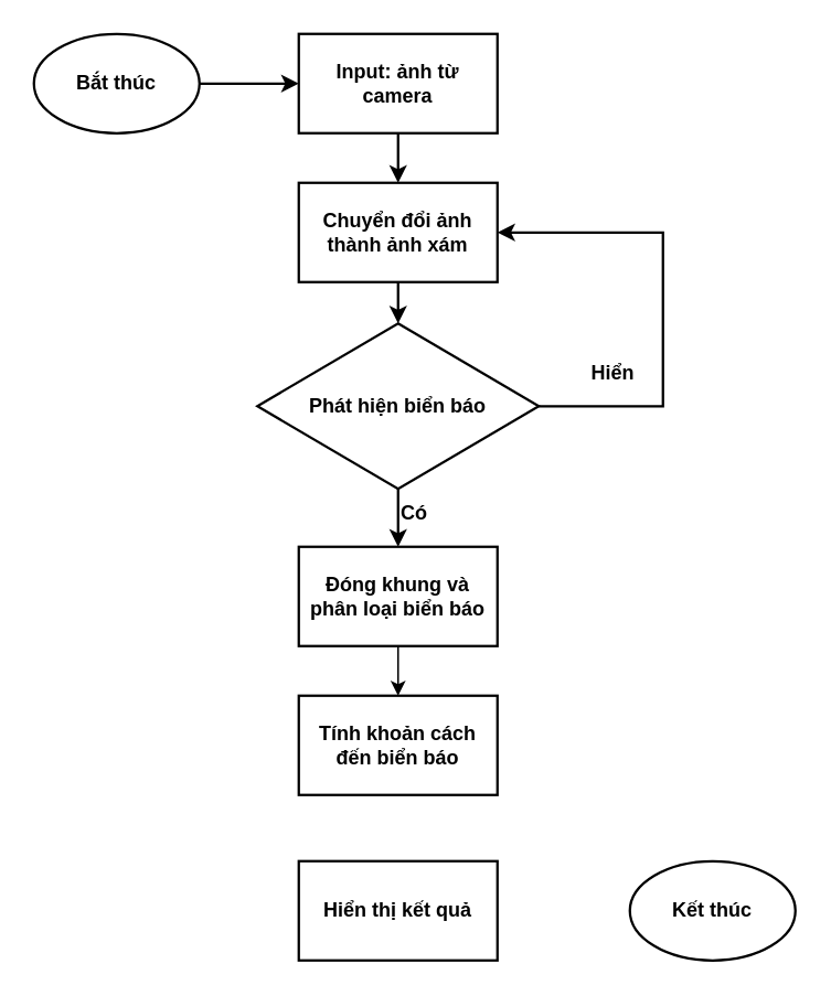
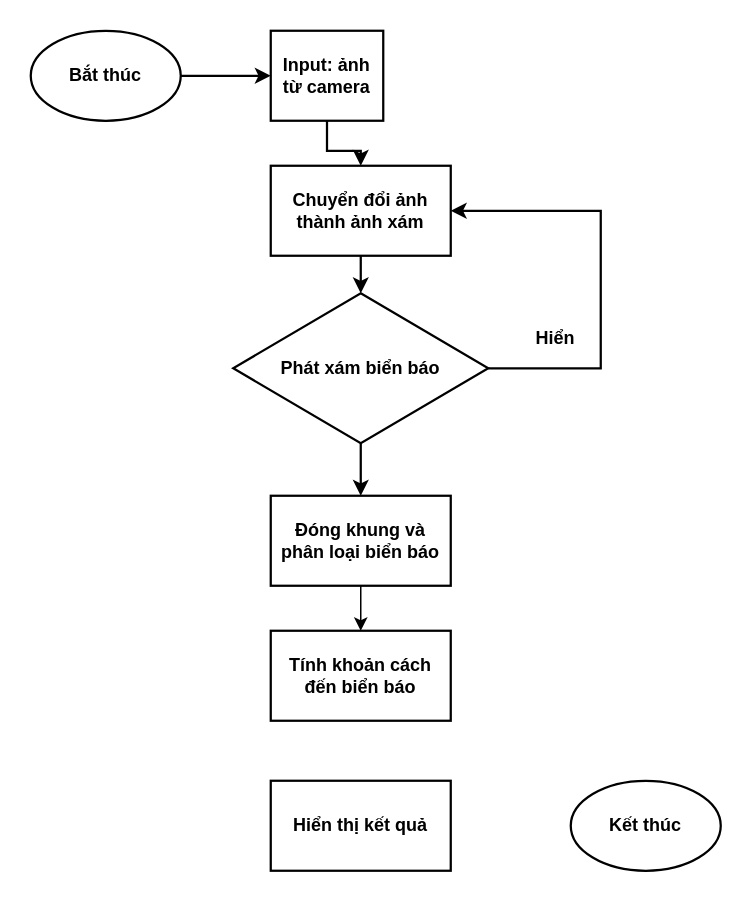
- <mxCell id="5" value="Input: ảnh từ camera" style="rounded=0;whiteSpace=wrap;html=1;strokeWidth=1.5;fontStyle=1" vertex="1" parent="1"><mxGeometry x="180" y="20" width="120" height="60" as="geometry" /></mxCell>
+ <mxCell id="5" value="Input: ảnh từ camera" style="rounded=0;whiteSpace=wrap;html=1;strokeWidth=1.5;fontStyle=1" vertex="1" parent="1"><mxGeometry x="180" y="20" width="75" height="60" as="geometry" /></mxCell>
- <mxCell id="10" value="Phát hiện biển báo" style="rhombus;whiteSpace=wrap;html=1;strokeWidth=1.5;fontStyle=1" vertex="1" parent="1"><mxGeometry x="155" y="195" width="170" height="100" as="geometry" /></mxCell>
+ <mxCell id="10" value="Phát xám biển báo" style="rhombus;whiteSpace=wrap;html=1;strokeWidth=1.5;fontStyle=1" vertex="1" parent="1"><mxGeometry x="155" y="195" width="170" height="100" as="geometry" /></mxCell>
- <mxCell id="16" value="Có" style="text;html=1;strokeColor=none;fillColor=none;align=center;verticalAlign=middle;whiteSpace=wrap;rounded=0;strokeWidth=1.5;fontStyle=1" vertex="1" parent="1"><mxGeometry x="220" y="295" width="60" height="30" as="geometry" /></mxCell>
